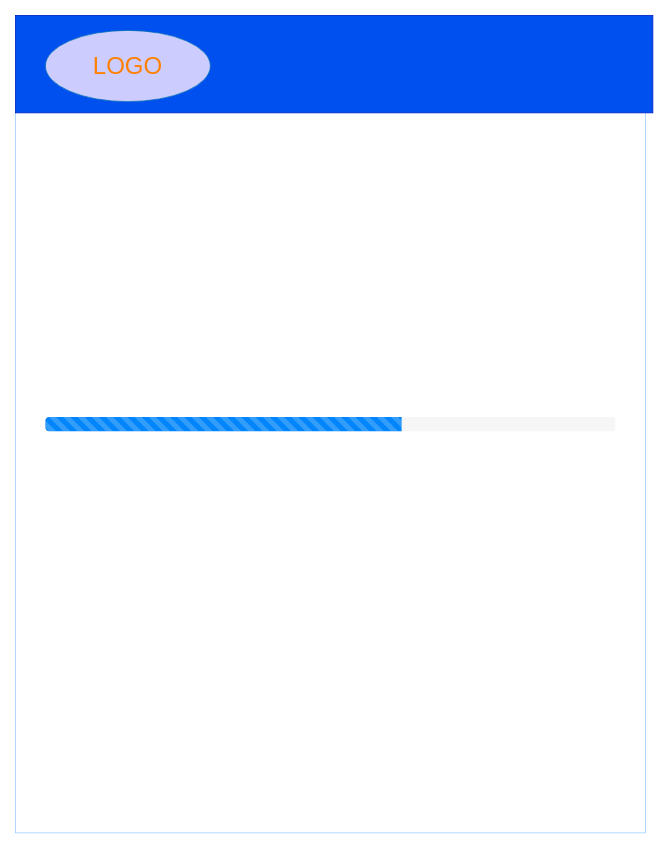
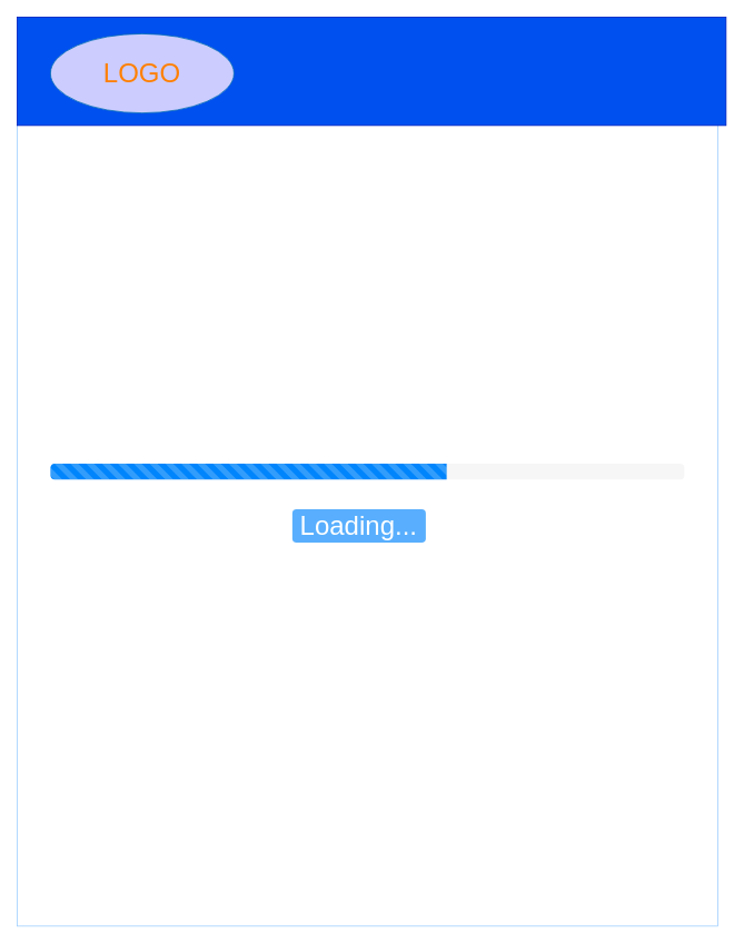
+ <mxCell id="5" value="Loading..." style="html=1;shadow=0;dashed=0;shape=mxgraph.bootstrap.rrect;rSize=5;strokeColor=none;html=1;whiteSpace=wrap;fillColor=#59AFFD;fontColor=#ffffff;align=right;spacing=10;fontSize=32;" vertex="1" parent="1"><mxGeometry x="350" y="610" width="160" height="40" as="geometry" /></mxCell>
